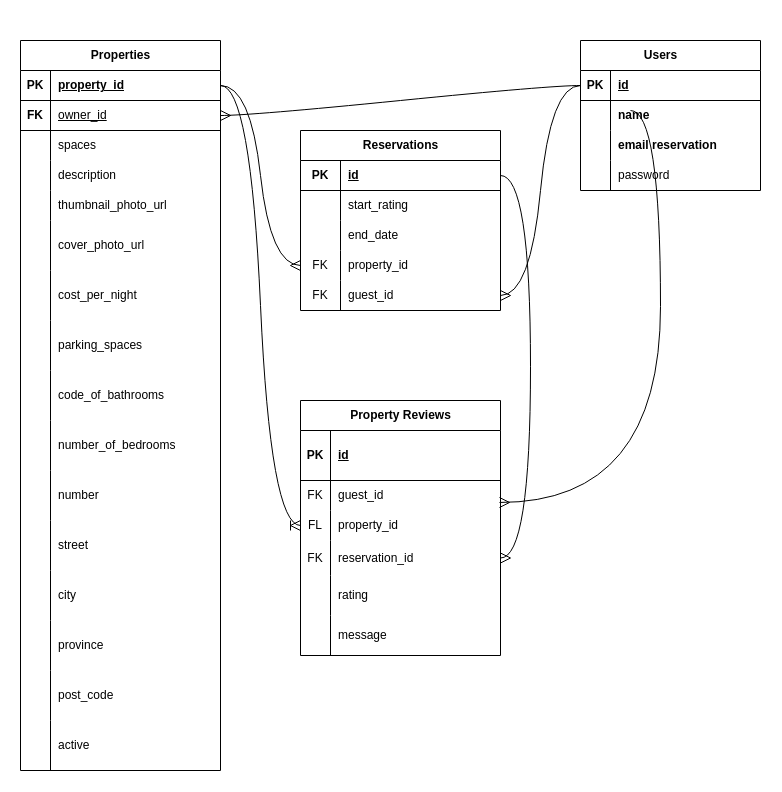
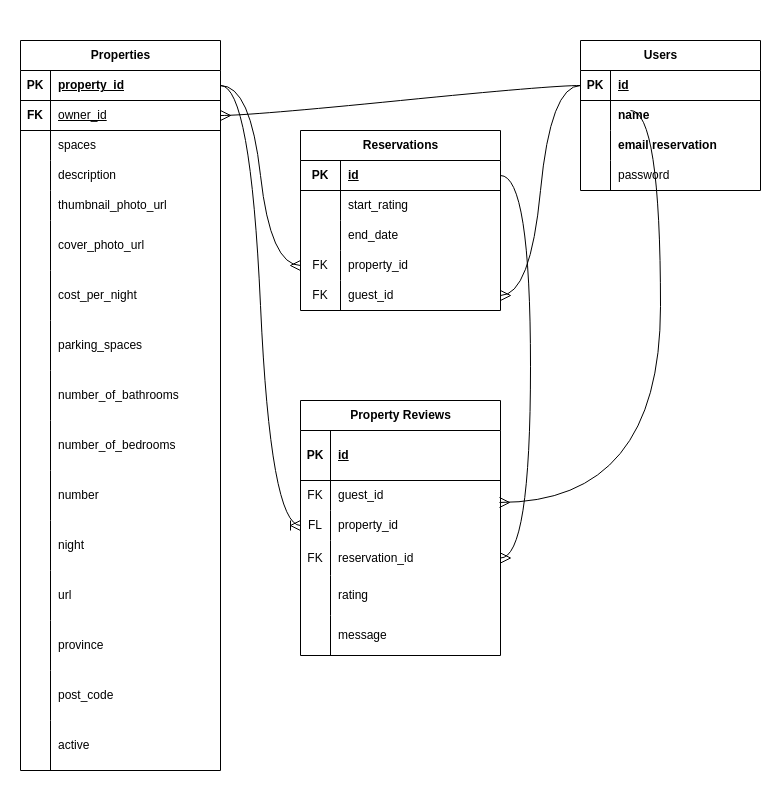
- <mxCell id="58" value="code_of_bathrooms" style="shape=partialRectangle;connectable=0;fillColor=none;top=0;left=0;bottom=0;right=0;align=left;spacingLeft=6;overflow=hidden;whiteSpace=wrap;html=1;" parent="56" vertex="1"><mxGeometry x="30" width="170" height="50" as="geometry"><mxRectangle width="170" height="50" as="alternateBounds" /></mxGeometry></mxCell>
+ <mxCell id="58" value="number_of_bathrooms" style="shape=partialRectangle;connectable=0;fillColor=none;top=0;left=0;bottom=0;right=0;align=left;spacingLeft=6;overflow=hidden;whiteSpace=wrap;html=1;" parent="56" vertex="1"><mxGeometry x="30" width="170" height="50" as="geometry"><mxRectangle width="170" height="50" as="alternateBounds" /></mxGeometry></mxCell>
- <mxCell id="67" value="street" style="shape=partialRectangle;connectable=0;fillColor=none;top=0;left=0;bottom=0;right=0;align=left;spacingLeft=6;overflow=hidden;whiteSpace=wrap;html=1;" parent="65" vertex="1"><mxGeometry x="30" width="170" height="50" as="geometry"><mxRectangle width="170" height="50" as="alternateBounds" /></mxGeometry></mxCell>
+ <mxCell id="67" value="night" style="shape=partialRectangle;connectable=0;fillColor=none;top=0;left=0;bottom=0;right=0;align=left;spacingLeft=6;overflow=hidden;whiteSpace=wrap;html=1;" parent="65" vertex="1"><mxGeometry x="30" width="170" height="50" as="geometry"><mxRectangle width="170" height="50" as="alternateBounds" /></mxGeometry></mxCell>
- <mxCell id="70" value="city" style="shape=partialRectangle;connectable=0;fillColor=none;top=0;left=0;bottom=0;right=0;align=left;spacingLeft=6;overflow=hidden;whiteSpace=wrap;html=1;" parent="68" vertex="1"><mxGeometry x="30" width="170" height="50" as="geometry"><mxRectangle width="170" height="50" as="alternateBounds" /></mxGeometry></mxCell>
+ <mxCell id="70" value="url" style="shape=partialRectangle;connectable=0;fillColor=none;top=0;left=0;bottom=0;right=0;align=left;spacingLeft=6;overflow=hidden;whiteSpace=wrap;html=1;" parent="68" vertex="1"><mxGeometry x="30" width="170" height="50" as="geometry"><mxRectangle width="170" height="50" as="alternateBounds" /></mxGeometry></mxCell>
